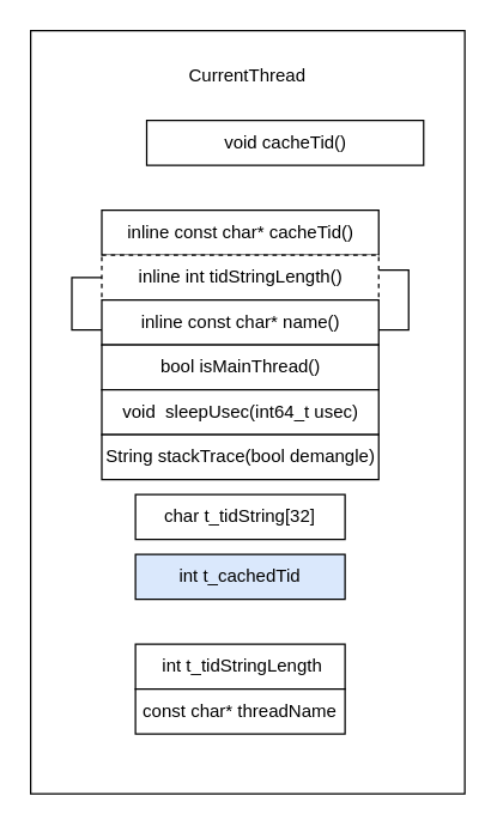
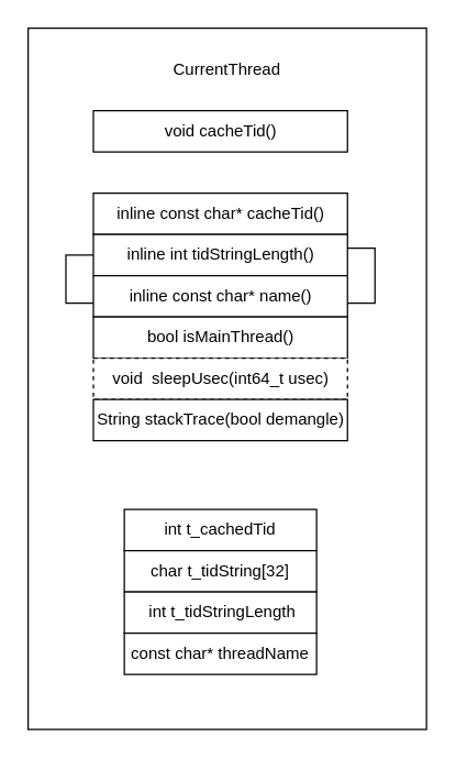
- <mxCell id="8" value="void cacheTid()" style="rounded=0;whiteSpace=wrap;html=1;" vertex="1" parent="1"><mxGeometry x="97.5" y="80" width="185" height="30" as="geometry" /></mxCell>
+ <mxCell id="8" value="void cacheTid()" style="rounded=0;whiteSpace=wrap;html=1;" vertex="1" parent="1"><mxGeometry x="67.5" y="80" width="185" height="30" as="geometry" /></mxCell>
- <mxCell id="11" value="inline int tidStringLength()" style="rounded=0;whiteSpace=wrap;html=1;dashed=1;" vertex="1" parent="1"><mxGeometry x="67.5" y="170" width="185" height="30" as="geometry" /></mxCell>
+ <mxCell id="11" value="inline int tidStringLength()" style="rounded=0;whiteSpace=wrap;html=1;" vertex="1" parent="1"><mxGeometry x="67.5" y="170" width="185" height="30" as="geometry" /></mxCell>
- <mxCell id="14" value="void&amp;nbsp; sleepUsec(int64_t usec)" style="rounded=0;whiteSpace=wrap;html=1;" vertex="1" parent="1"><mxGeometry x="67.5" y="260" width="185" height="30" as="geometry" /></mxCell>
+ <mxCell id="14" value="void&amp;nbsp; sleepUsec(int64_t usec)" style="rounded=0;whiteSpace=wrap;html=1;dashed=1;" vertex="1" parent="1"><mxGeometry x="67.5" y="260" width="185" height="30" as="geometry" /></mxCell>
- <mxCell id="5" value="char t_tidString[32]" style="rounded=0;whiteSpace=wrap;html=1;" vertex="1" parent="1"><mxGeometry x="90" y="330" width="140" height="30" as="geometry" /></mxCell>
+ <mxCell id="5" value="char t_tidString[32]" style="rounded=0;whiteSpace=wrap;html=1;" vertex="1" parent="1"><mxGeometry x="90" y="400" width="140" height="30" as="geometry" /></mxCell>
- <mxCell id="4" value="int&amp;nbsp;t_cachedTid" style="rounded=0;whiteSpace=wrap;html=1;fillColor=#dae8fc;" vertex="1" parent="1"><mxGeometry x="90" y="370" width="140" height="30" as="geometry" /></mxCell>
+ <mxCell id="4" value="int&amp;nbsp;t_cachedTid" style="rounded=0;whiteSpace=wrap;html=1;" vertex="1" parent="1"><mxGeometry x="90" y="370" width="140" height="30" as="geometry" /></mxCell>
